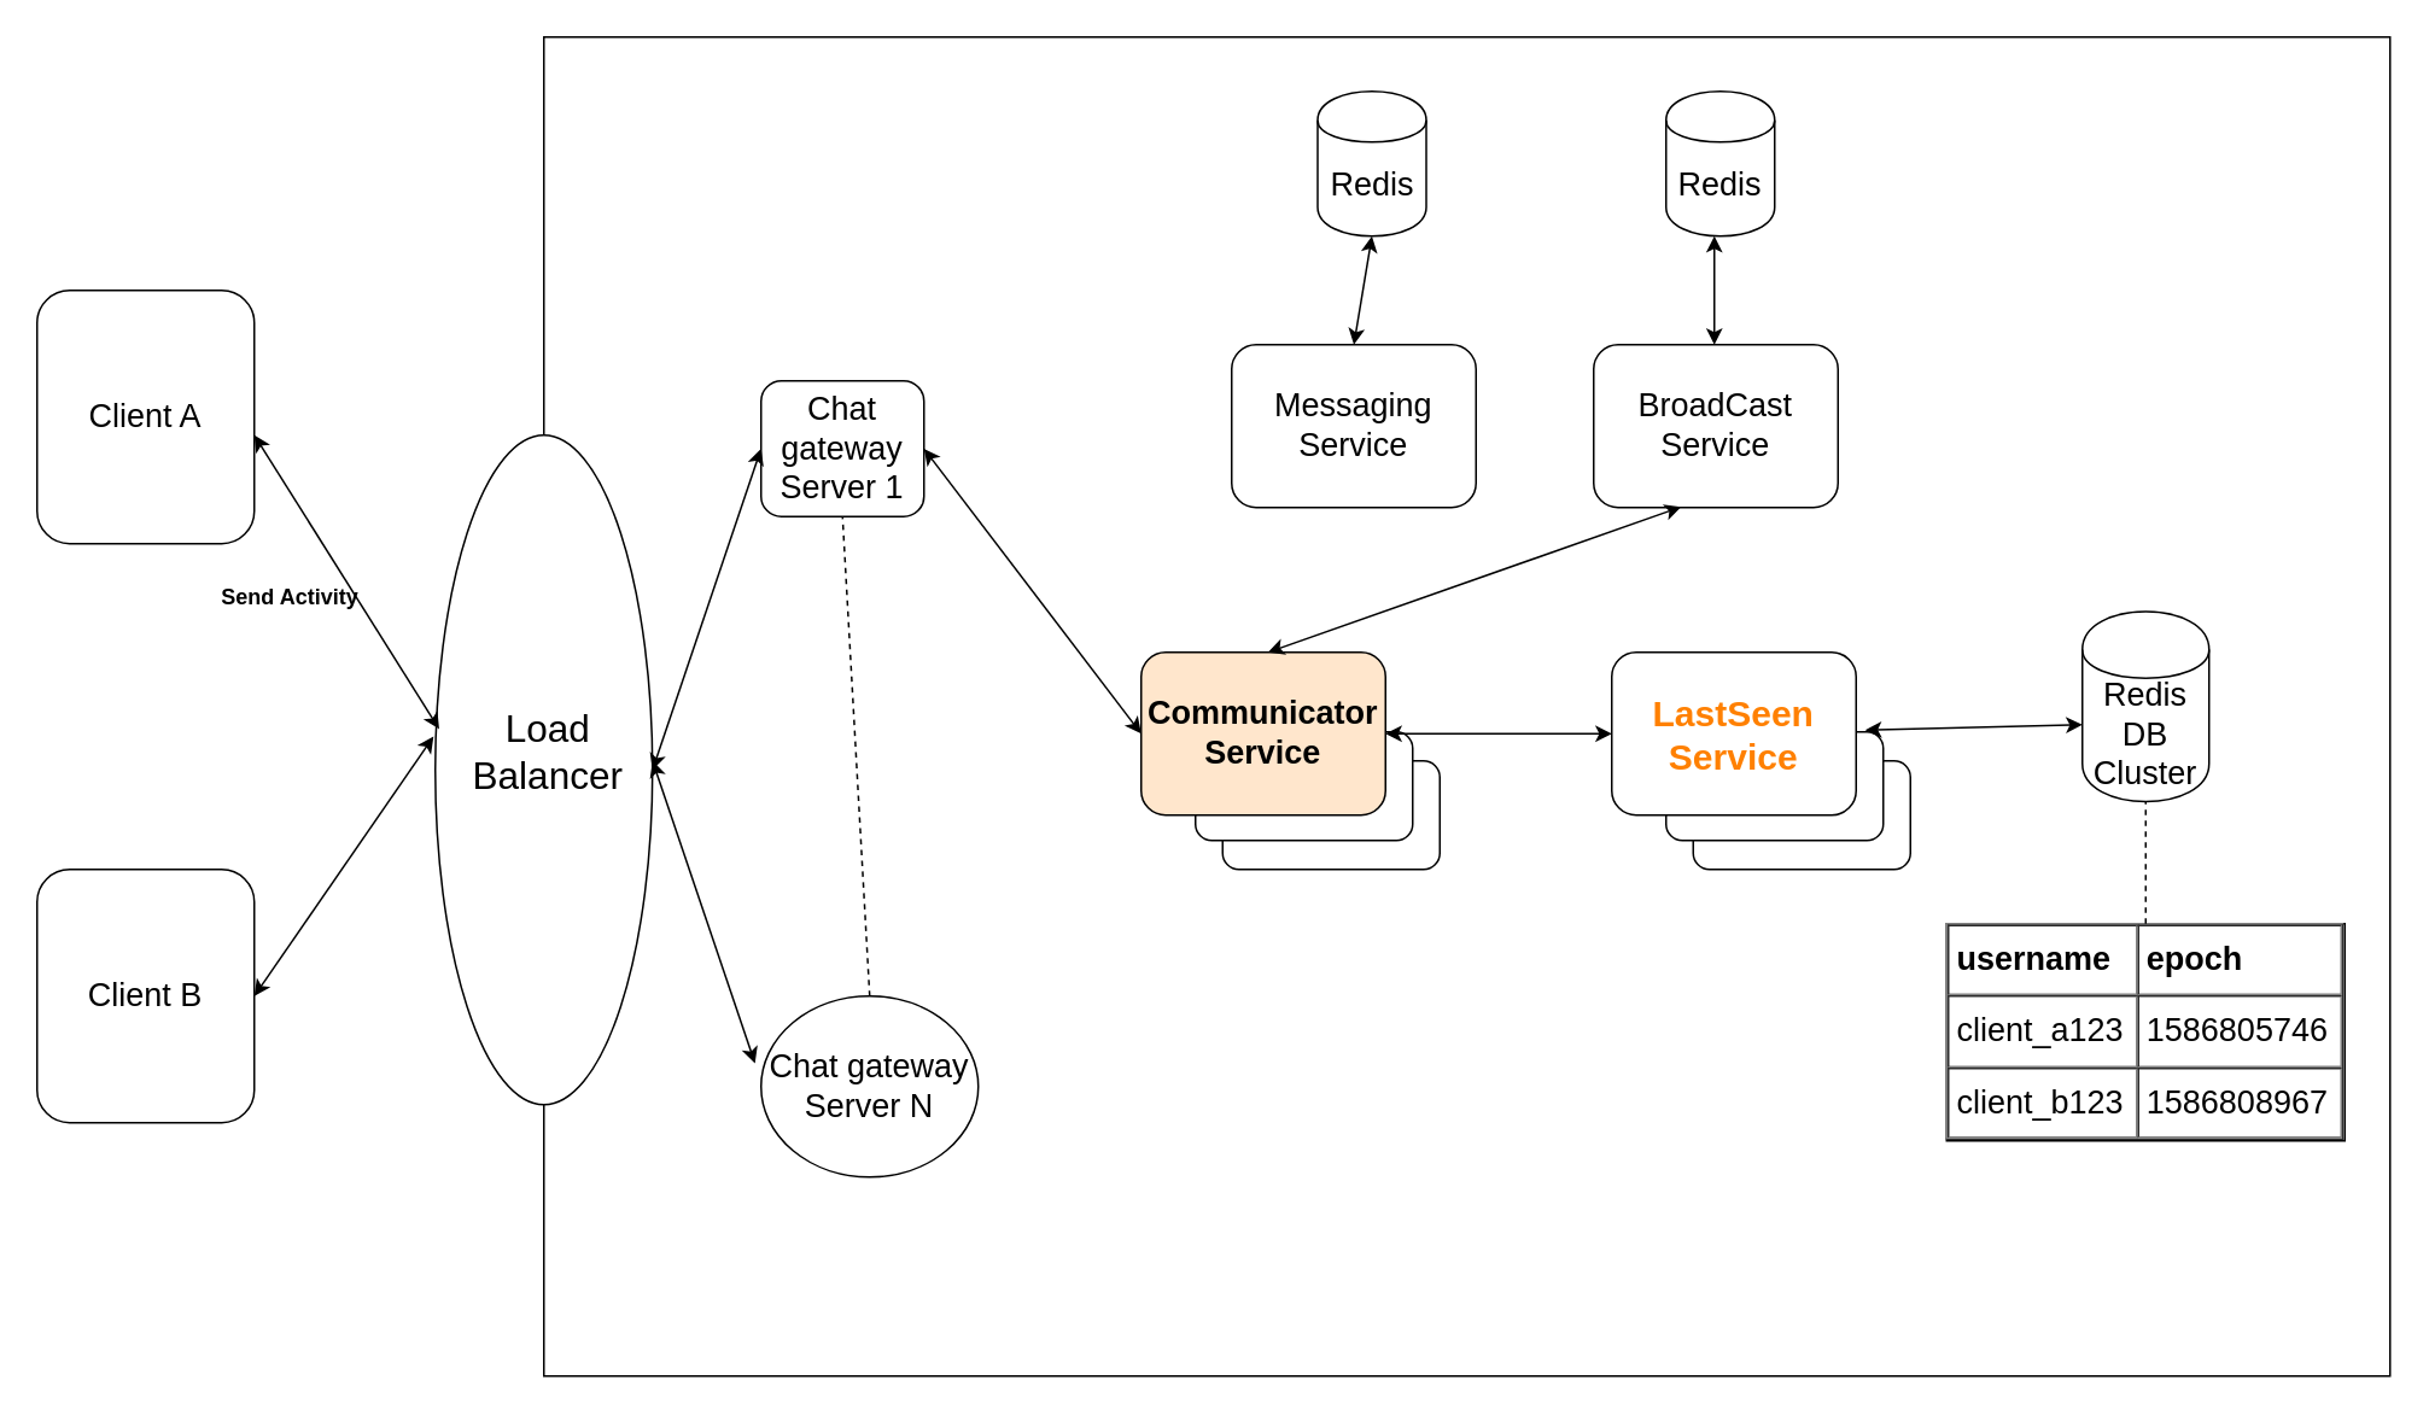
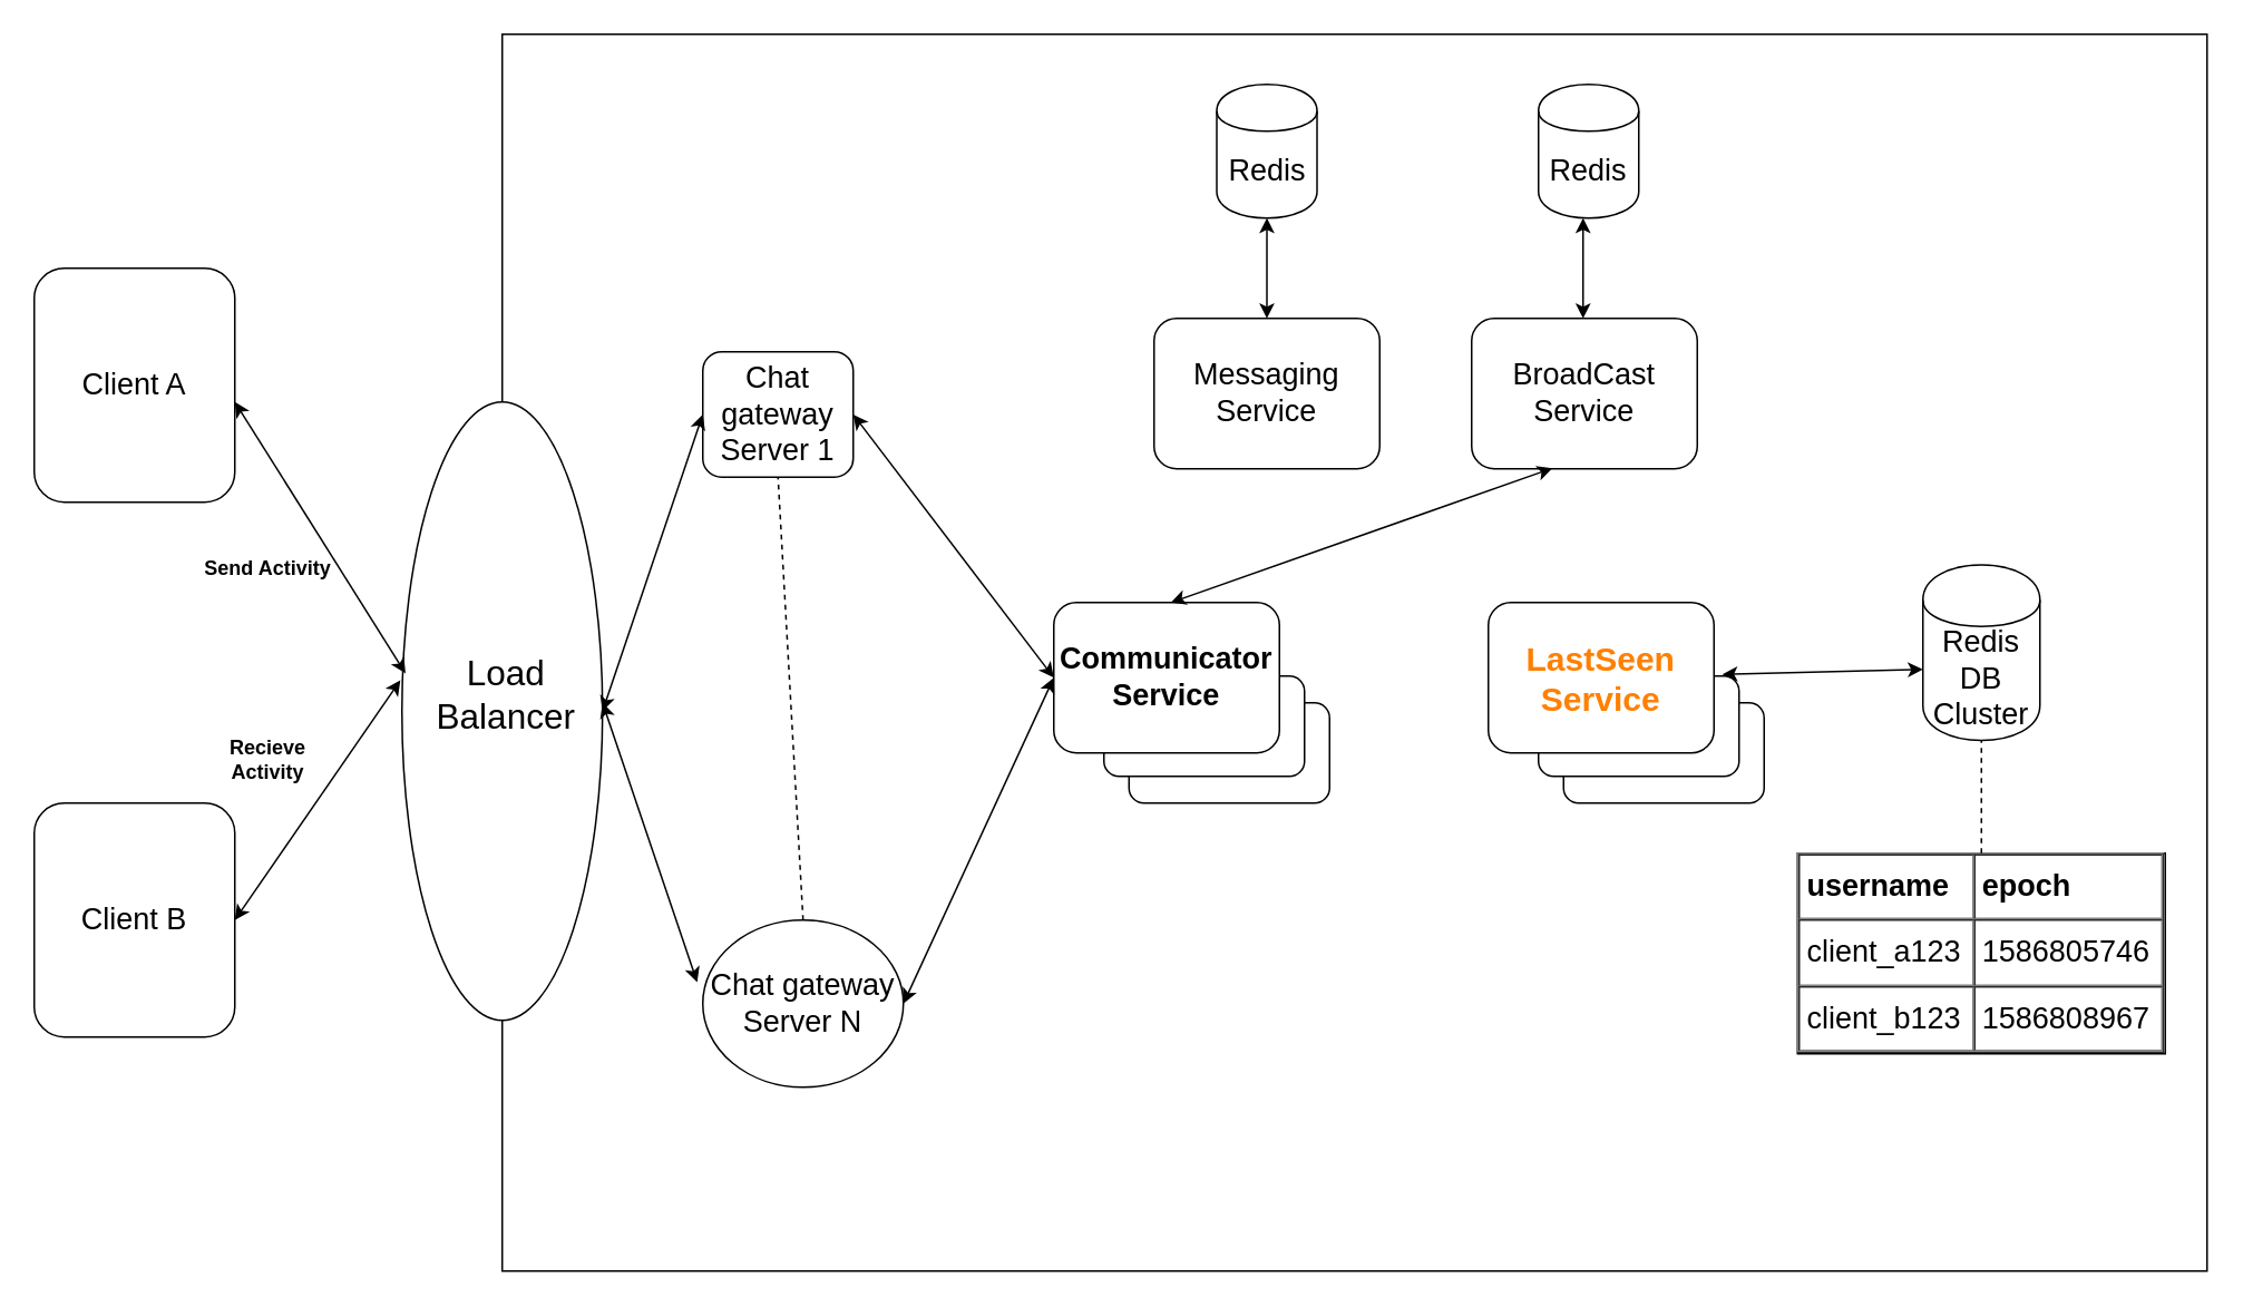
- <mxCell id="25" value="&lt;font style=&quot;font-size: 18px&quot;&gt;Messaging Service&lt;/font&gt;" style="rounded=1;whiteSpace=wrap;html=1;fontSize=13;" vertex="1" parent="1"><mxGeometry x="680" y="190" width="135" height="90" as="geometry" /></mxCell>
+ <mxCell id="25" value="&lt;font style=&quot;font-size: 18px&quot;&gt;Messaging Service&lt;/font&gt;" style="rounded=1;whiteSpace=wrap;html=1;fontSize=13;" vertex="1" parent="1"><mxGeometry x="690" y="190" width="135" height="90" as="geometry" /></mxCell>
- <mxCell id="34" value="Send Activity" style="text;html=1;strokeColor=none;fillColor=none;align=center;verticalAlign=middle;whiteSpace=wrap;rounded=0;fontSize=12;fontColor=#000000;fontStyle=1" vertex="1" parent="1"><mxGeometry x="120" y="320" width="80" height="20" as="geometry" /></mxCell>
+ <mxCell id="34" value="Send Activity" style="text;html=1;strokeColor=none;fillColor=none;align=center;verticalAlign=middle;whiteSpace=wrap;rounded=0;fontSize=12;fontColor=#000000;fontStyle=1" vertex="1" parent="1"><mxGeometry x="120" y="330" width="80" height="20" as="geometry" /></mxCell>
- <mxCell id="5" value="Communicator Service" style="rounded=1;whiteSpace=wrap;html=1;fontSize=18;fontStyle=1;fillColor=#ffe6cc;" vertex="1" parent="1"><mxGeometry x="630" y="360" width="135" height="90" as="geometry" /></mxCell>
+ <mxCell id="5" value="Communicator Service" style="rounded=1;whiteSpace=wrap;html=1;fontSize=18;fontStyle=1" vertex="1" parent="1"><mxGeometry x="630" y="360" width="135" height="90" as="geometry" /></mxCell>
- <mxCell id="17" value="" style="endArrow=classic;startArrow=classic;html=1;fontSize=13;exitX=1;exitY=0.5;exitDx=0;exitDy=0;entryX=0;entryY=0.5;entryDx=0;entryDy=0;" edge="1" parent="1" source="5" target="20"><mxGeometry width="50" height="50" relative="1" as="geometry"><mxPoint x="840" y="430" as="sourcePoint" /><mxPoint x="880" y="405" as="targetPoint" /></mxGeometry></mxCell>
+ <mxCell id="35" value="Recieve Activity" style="text;html=1;strokeColor=none;fillColor=none;align=center;verticalAlign=middle;whiteSpace=wrap;rounded=0;fontSize=12;fontColor=#000000;fontStyle=1" vertex="1" parent="1"><mxGeometry x="120" y="444" width="80" height="20" as="geometry" /></mxCell>
+ <mxCell id="24" value="" style="endArrow=classic;startArrow=classic;html=1;fontSize=13;entryX=0;entryY=0.5;entryDx=0;entryDy=0;exitX=1;exitY=0.5;exitDx=0;exitDy=0;" edge="1" parent="1" source="13" target="5"><mxGeometry width="50" height="50" relative="1" as="geometry"><mxPoint x="540" y="510" as="sourcePoint" /><mxPoint x="590" y="460" as="targetPoint" /></mxGeometry></mxCell>
